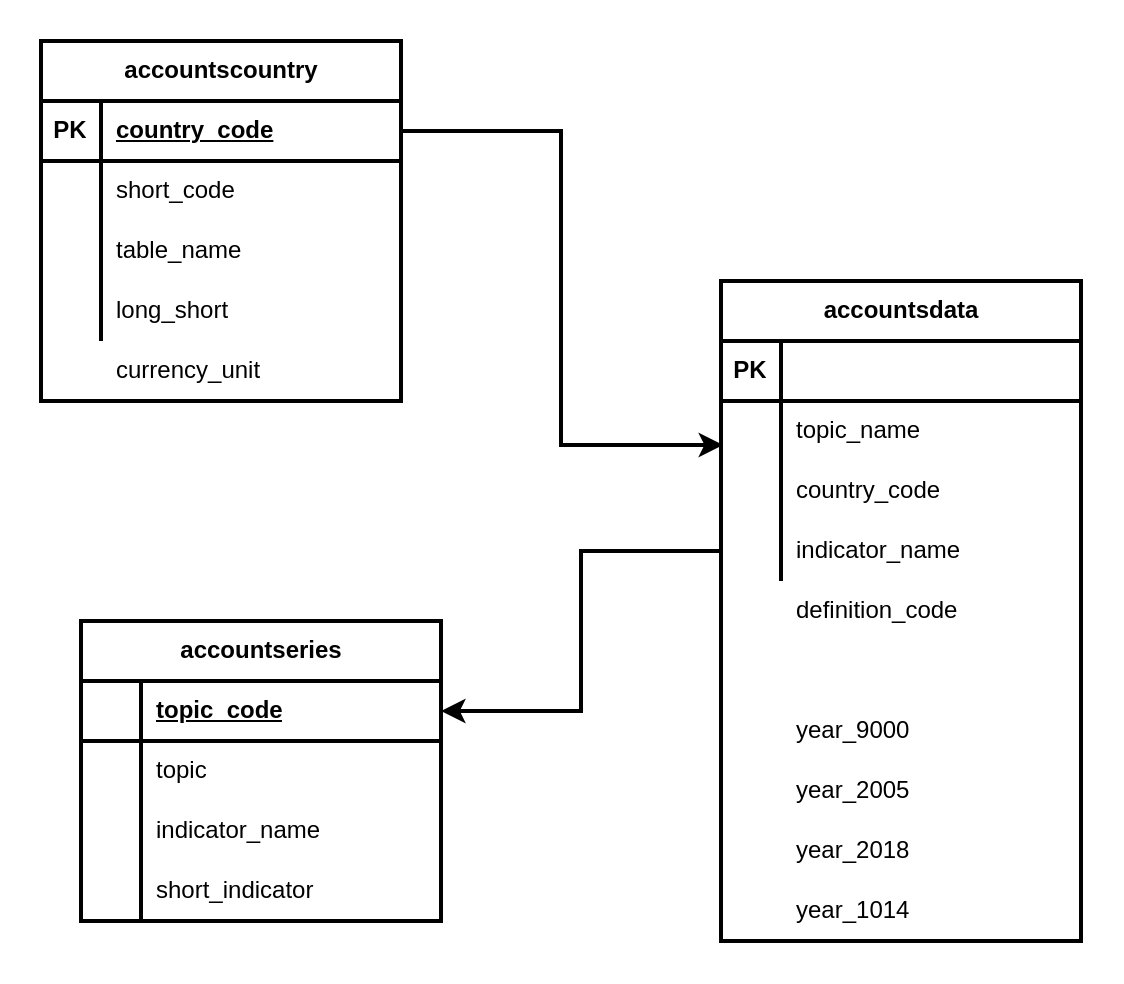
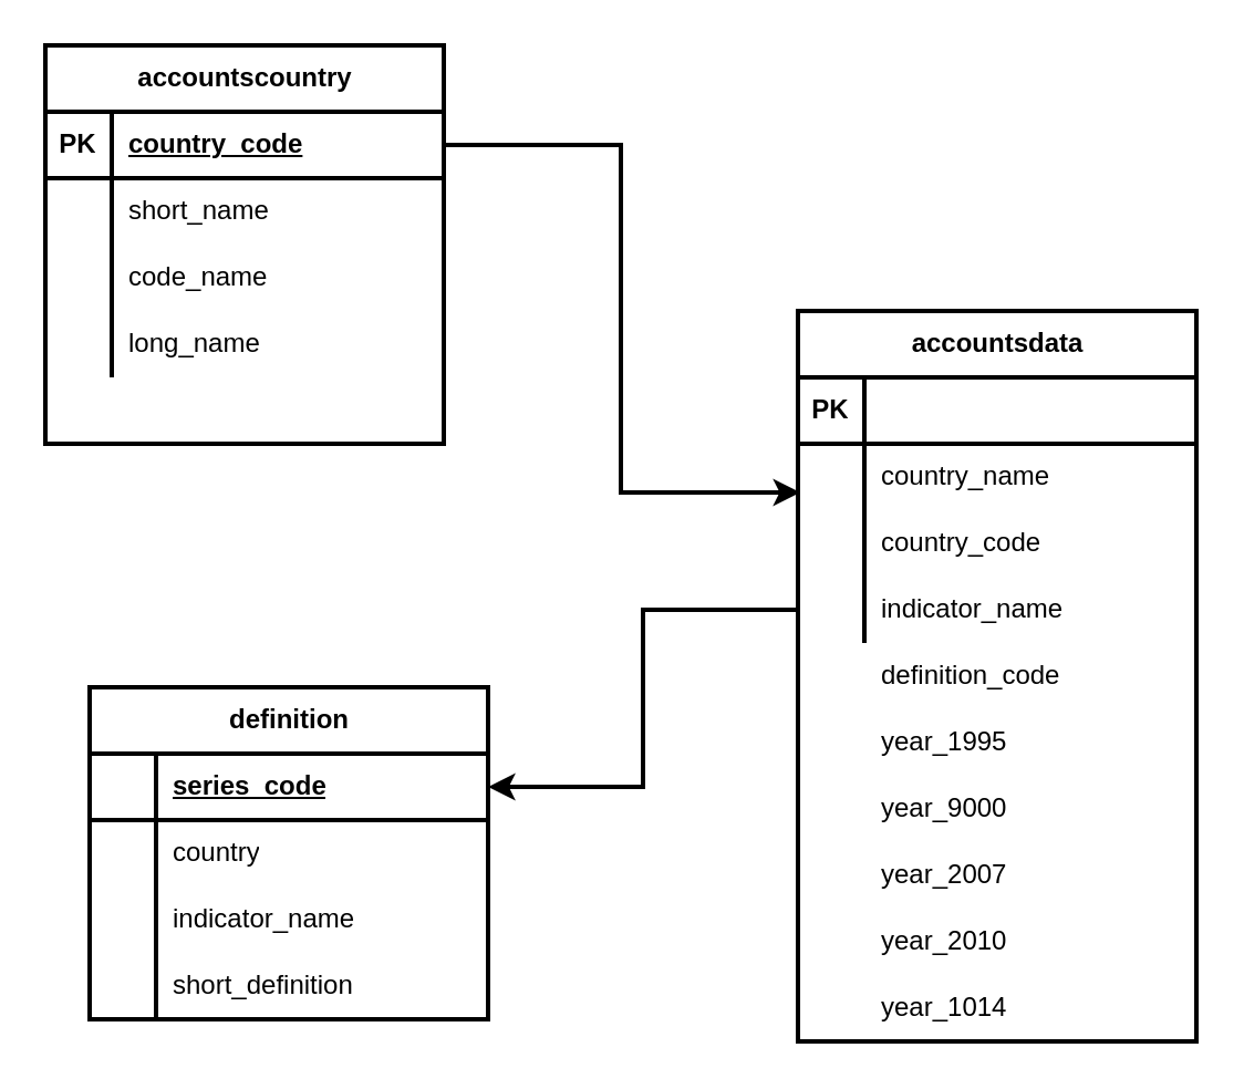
- <mxCell id="21" value="short_code" style="shape=partialRectangle;connectable=0;fillColor=none;top=0;left=0;bottom=0;right=0;align=left;spacingLeft=6;overflow=hidden;whiteSpace=wrap;html=1;strokeWidth=2;" vertex="1" parent="19"><mxGeometry x="30" width="150" height="30" as="geometry"><mxRectangle width="150" height="30" as="alternateBounds" /></mxGeometry></mxCell>
+ <mxCell id="21" value="short_name" style="shape=partialRectangle;connectable=0;fillColor=none;top=0;left=0;bottom=0;right=0;align=left;spacingLeft=6;overflow=hidden;whiteSpace=wrap;html=1;strokeWidth=2;" vertex="1" parent="19"><mxGeometry x="30" width="150" height="30" as="geometry"><mxRectangle width="150" height="30" as="alternateBounds" /></mxGeometry></mxCell>
- <mxCell id="24" value="table_name" style="shape=partialRectangle;connectable=0;fillColor=none;top=0;left=0;bottom=0;right=0;align=left;spacingLeft=6;overflow=hidden;whiteSpace=wrap;html=1;strokeWidth=2;" vertex="1" parent="22"><mxGeometry x="30" width="150" height="30" as="geometry"><mxRectangle width="150" height="30" as="alternateBounds" /></mxGeometry></mxCell>
+ <mxCell id="24" value="code_name" style="shape=partialRectangle;connectable=0;fillColor=none;top=0;left=0;bottom=0;right=0;align=left;spacingLeft=6;overflow=hidden;whiteSpace=wrap;html=1;strokeWidth=2;" vertex="1" parent="22"><mxGeometry x="30" width="150" height="30" as="geometry"><mxRectangle width="150" height="30" as="alternateBounds" /></mxGeometry></mxCell>
- <mxCell id="27" value="long_short" style="shape=partialRectangle;connectable=0;fillColor=none;top=0;left=0;bottom=0;right=0;align=left;spacingLeft=6;overflow=hidden;whiteSpace=wrap;html=1;strokeWidth=2;" vertex="1" parent="25"><mxGeometry x="30" width="150" height="30" as="geometry"><mxRectangle width="150" height="30" as="alternateBounds" /></mxGeometry></mxCell>
+ <mxCell id="27" value="long_name" style="shape=partialRectangle;connectable=0;fillColor=none;top=0;left=0;bottom=0;right=0;align=left;spacingLeft=6;overflow=hidden;whiteSpace=wrap;html=1;strokeWidth=2;" vertex="1" parent="25"><mxGeometry x="30" width="150" height="30" as="geometry"><mxRectangle width="150" height="30" as="alternateBounds" /></mxGeometry></mxCell>
- <mxCell id="41" value="currency_unit" style="shape=partialRectangle;connectable=0;fillColor=none;top=0;left=0;bottom=0;right=0;align=left;spacingLeft=6;overflow=hidden;whiteSpace=wrap;html=1;strokeWidth=2;" vertex="1" parent="1"><mxGeometry x="50" y="170" width="150" height="30" as="geometry"><mxRectangle width="150" height="30" as="alternateBounds" /></mxGeometry></mxCell>
- <mxCell id="34" value="topic_name" style="shape=partialRectangle;connectable=0;fillColor=none;top=0;left=0;bottom=0;right=0;align=left;spacingLeft=6;overflow=hidden;whiteSpace=wrap;html=1;strokeWidth=2;" vertex="1" parent="32"><mxGeometry x="30" width="150" height="30" as="geometry"><mxRectangle width="150" height="30" as="alternateBounds" /></mxGeometry></mxCell>
+ <mxCell id="34" value="country_name" style="shape=partialRectangle;connectable=0;fillColor=none;top=0;left=0;bottom=0;right=0;align=left;spacingLeft=6;overflow=hidden;whiteSpace=wrap;html=1;strokeWidth=2;" vertex="1" parent="32"><mxGeometry x="30" width="150" height="30" as="geometry"><mxRectangle width="150" height="30" as="alternateBounds" /></mxGeometry></mxCell>
- <mxCell id="2" value="accountseries" style="shape=table;startSize=30;container=1;collapsible=1;childLayout=tableLayout;fixedRows=1;rowLines=0;fontStyle=1;align=center;resizeLast=1;html=1;strokeWidth=2;" vertex="1" parent="1"><mxGeometry x="40" y="310" width="180" height="150" as="geometry" /></mxCell>
+ <mxCell id="2" value="definition" style="shape=table;startSize=30;container=1;collapsible=1;childLayout=tableLayout;fixedRows=1;rowLines=0;fontStyle=1;align=center;resizeLast=1;html=1;strokeWidth=2;" vertex="1" parent="1"><mxGeometry x="40" y="310" width="180" height="150" as="geometry" /></mxCell>
+ <mxCell id="58" value="year_1995" style="shape=partialRectangle;connectable=0;fillColor=none;top=0;left=0;bottom=0;right=0;align=left;spacingLeft=6;overflow=hidden;whiteSpace=wrap;html=1;strokeWidth=2;" vertex="1" parent="1"><mxGeometry x="390" y="320" width="150" height="30" as="geometry"><mxRectangle width="150" height="30" as="alternateBounds" /></mxGeometry></mxCell>
- <mxCell id="5" value="topic_code" style="shape=partialRectangle;connectable=0;fillColor=none;top=0;left=0;bottom=0;right=0;align=left;spacingLeft=6;fontStyle=5;overflow=hidden;whiteSpace=wrap;html=1;strokeWidth=2;" vertex="1" parent="3"><mxGeometry x="30" width="150" height="30" as="geometry"><mxRectangle width="150" height="30" as="alternateBounds" /></mxGeometry></mxCell>
+ <mxCell id="5" value="series_code" style="shape=partialRectangle;connectable=0;fillColor=none;top=0;left=0;bottom=0;right=0;align=left;spacingLeft=6;fontStyle=5;overflow=hidden;whiteSpace=wrap;html=1;strokeWidth=2;" vertex="1" parent="3"><mxGeometry x="30" width="150" height="30" as="geometry"><mxRectangle width="150" height="30" as="alternateBounds" /></mxGeometry></mxCell>
- <mxCell id="8" value="topic" style="shape=partialRectangle;connectable=0;fillColor=none;top=0;left=0;bottom=0;right=0;align=left;spacingLeft=6;overflow=hidden;whiteSpace=wrap;html=1;strokeWidth=2;" vertex="1" parent="6"><mxGeometry x="30" width="150" height="30" as="geometry"><mxRectangle width="150" height="30" as="alternateBounds" /></mxGeometry></mxCell>
+ <mxCell id="8" value="country" style="shape=partialRectangle;connectable=0;fillColor=none;top=0;left=0;bottom=0;right=0;align=left;spacingLeft=6;overflow=hidden;whiteSpace=wrap;html=1;strokeWidth=2;" vertex="1" parent="6"><mxGeometry x="30" width="150" height="30" as="geometry"><mxRectangle width="150" height="30" as="alternateBounds" /></mxGeometry></mxCell>
- <mxCell id="49" value="year_2005" style="shape=partialRectangle;connectable=0;fillColor=none;top=0;left=0;bottom=0;right=0;align=left;spacingLeft=6;overflow=hidden;whiteSpace=wrap;html=1;strokeWidth=2;" vertex="1" parent="47"><mxGeometry x="30" width="150" height="30" as="geometry"><mxRectangle width="150" height="30" as="alternateBounds" /></mxGeometry></mxCell>
+ <mxCell id="49" value="year_2007" style="shape=partialRectangle;connectable=0;fillColor=none;top=0;left=0;bottom=0;right=0;align=left;spacingLeft=6;overflow=hidden;whiteSpace=wrap;html=1;strokeWidth=2;" vertex="1" parent="47"><mxGeometry x="30" width="150" height="30" as="geometry"><mxRectangle width="150" height="30" as="alternateBounds" /></mxGeometry></mxCell>
- <mxCell id="52" value="year_2018" style="shape=partialRectangle;connectable=0;fillColor=none;top=0;left=0;bottom=0;right=0;align=left;spacingLeft=6;overflow=hidden;whiteSpace=wrap;html=1;strokeWidth=2;" vertex="1" parent="50"><mxGeometry x="30" width="150" height="30" as="geometry"><mxRectangle width="150" height="30" as="alternateBounds" /></mxGeometry></mxCell>
+ <mxCell id="52" value="year_2010" style="shape=partialRectangle;connectable=0;fillColor=none;top=0;left=0;bottom=0;right=0;align=left;spacingLeft=6;overflow=hidden;whiteSpace=wrap;html=1;strokeWidth=2;" vertex="1" parent="50"><mxGeometry x="30" width="150" height="30" as="geometry"><mxRectangle width="150" height="30" as="alternateBounds" /></mxGeometry></mxCell>
- <mxCell id="14" value="short_indicator" style="shape=partialRectangle;connectable=0;fillColor=none;top=0;left=0;bottom=0;right=0;align=left;spacingLeft=6;overflow=hidden;whiteSpace=wrap;html=1;strokeWidth=2;" vertex="1" parent="12"><mxGeometry x="30" width="150" height="30" as="geometry"><mxRectangle width="150" height="30" as="alternateBounds" /></mxGeometry></mxCell>
+ <mxCell id="14" value="short_definition" style="shape=partialRectangle;connectable=0;fillColor=none;top=0;left=0;bottom=0;right=0;align=left;spacingLeft=6;overflow=hidden;whiteSpace=wrap;html=1;strokeWidth=2;" vertex="1" parent="12"><mxGeometry x="30" width="150" height="30" as="geometry"><mxRectangle width="150" height="30" as="alternateBounds" /></mxGeometry></mxCell>
